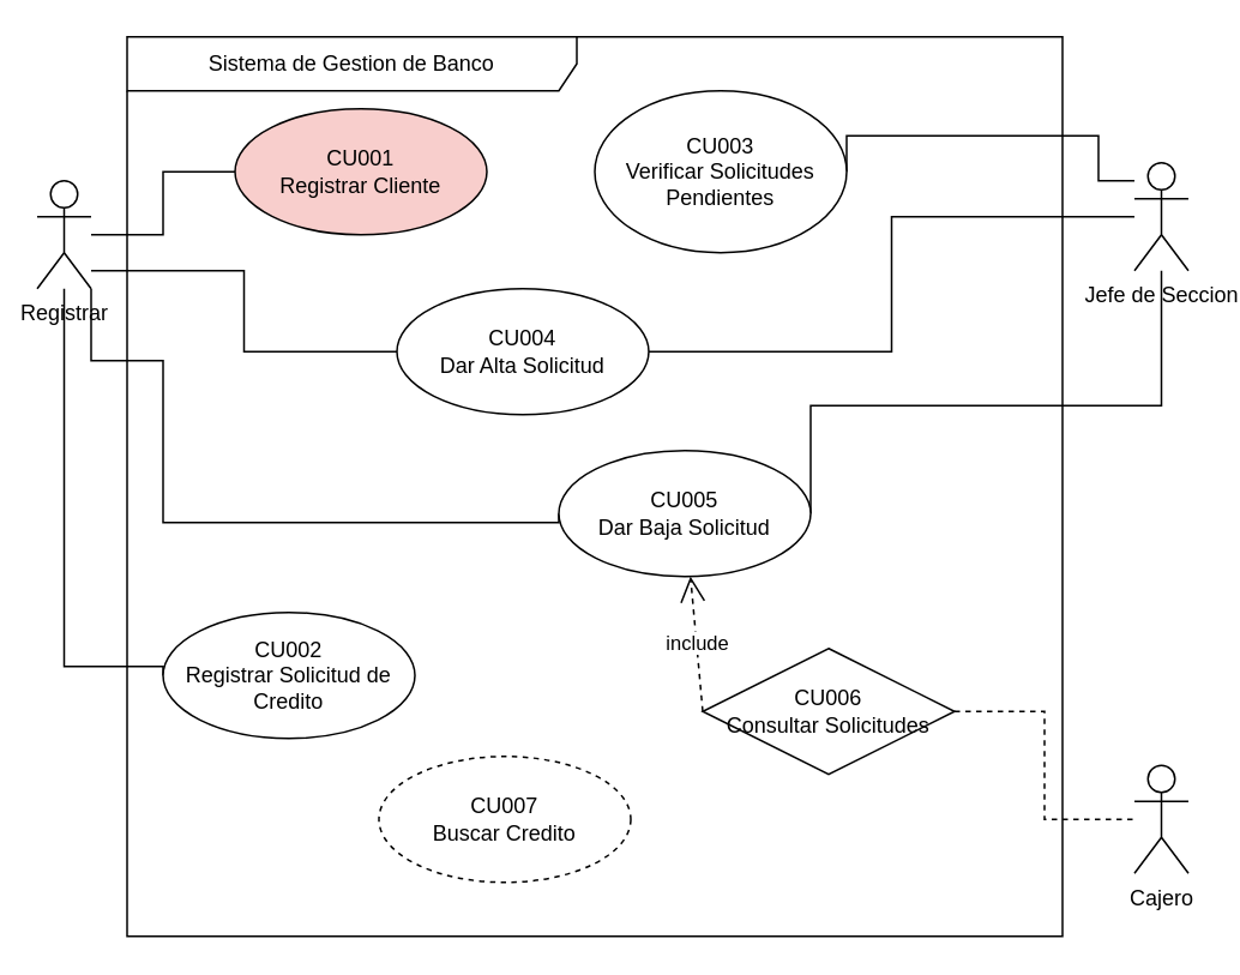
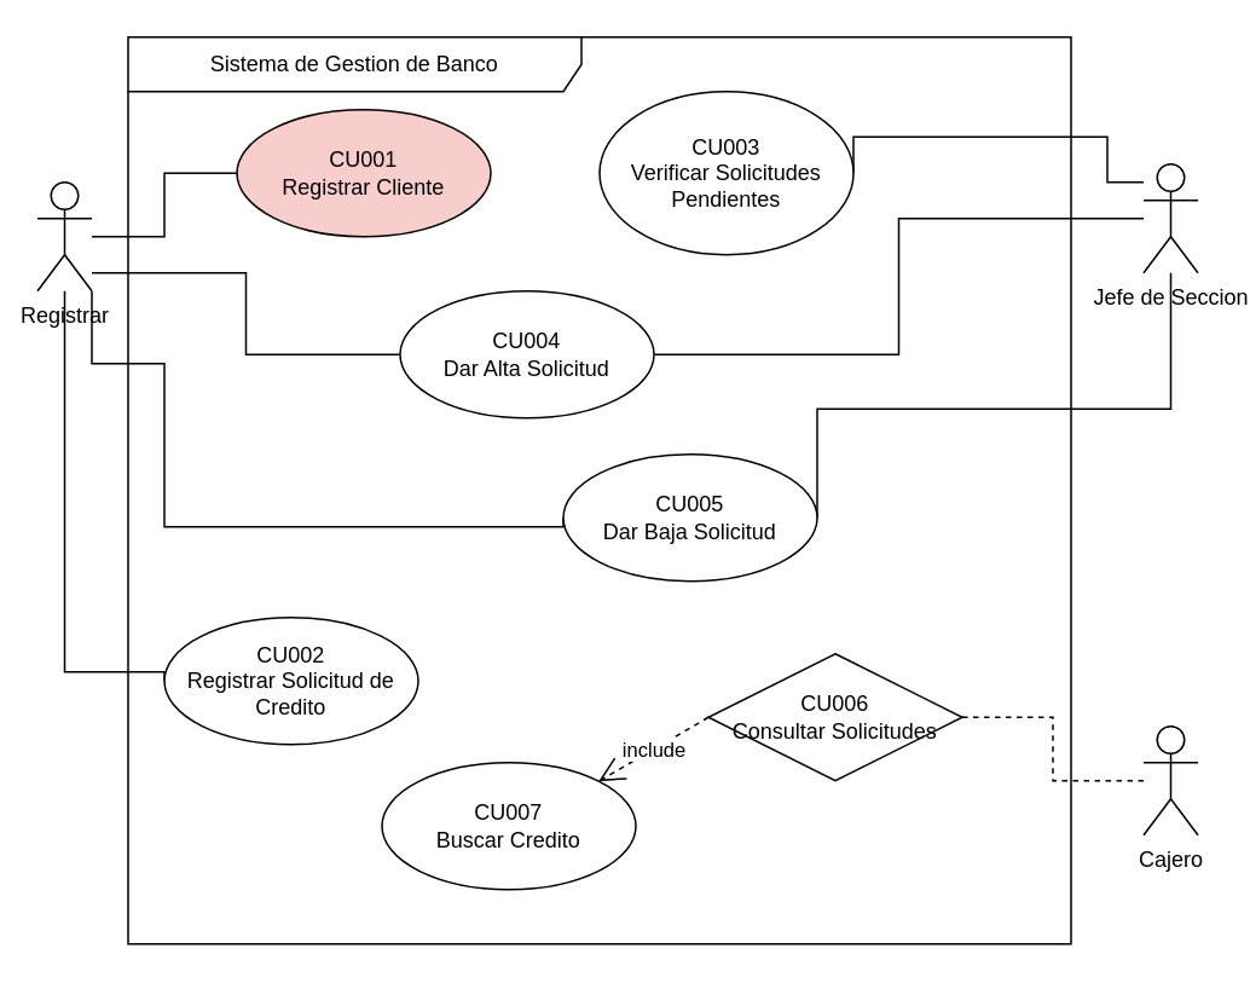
- <mxCell id="21" value="include" style="endArrow=open;endSize=12;dashed=1;html=1;rounded=0;exitX=0;exitY=0.5;exitDx=0;exitDy=0;" edge="1" parent="1" source="19" target="16"><mxGeometry width="160" relative="1" as="geometry"><mxPoint x="250" y="290" as="sourcePoint" /><mxPoint x="410" y="290" as="targetPoint" /></mxGeometry></mxCell>
+ <mxCell id="21" value="include" style="endArrow=open;endSize=12;dashed=1;html=1;rounded=0;exitX=0;exitY=0.5;exitDx=0;exitDy=0;entryX=1;entryY=0;entryDx=0;entryDy=0;" edge="1" parent="1" source="19" target="20"><mxGeometry width="160" relative="1" as="geometry"><mxPoint x="250" y="290" as="sourcePoint" /><mxPoint x="410" y="290" as="targetPoint" /></mxGeometry></mxCell>
- <mxCell id="20" value="CU007&lt;br&gt;Buscar Credito" style="ellipse;whiteSpace=wrap;html=1;dashed=1;" vertex="1" parent="1"><mxGeometry x="210" y="420" width="140" height="70" as="geometry" /></mxCell>
+ <mxCell id="20" value="CU007&lt;br&gt;Buscar Credito" style="ellipse;whiteSpace=wrap;html=1;" vertex="1" parent="1"><mxGeometry x="210" y="420" width="140" height="70" as="geometry" /></mxCell>
- <mxCell id="17" value="Cajero" style="shape=umlActor;verticalLabelPosition=bottom;verticalAlign=top;html=1;" vertex="1" parent="1"><mxGeometry x="630" y="425" width="30" height="60" as="geometry" /></mxCell>
+ <mxCell id="17" value="Cajero" style="shape=umlActor;verticalLabelPosition=bottom;verticalAlign=top;html=1;" vertex="1" parent="1"><mxGeometry x="630" y="400" width="30" height="60" as="geometry" /></mxCell>
